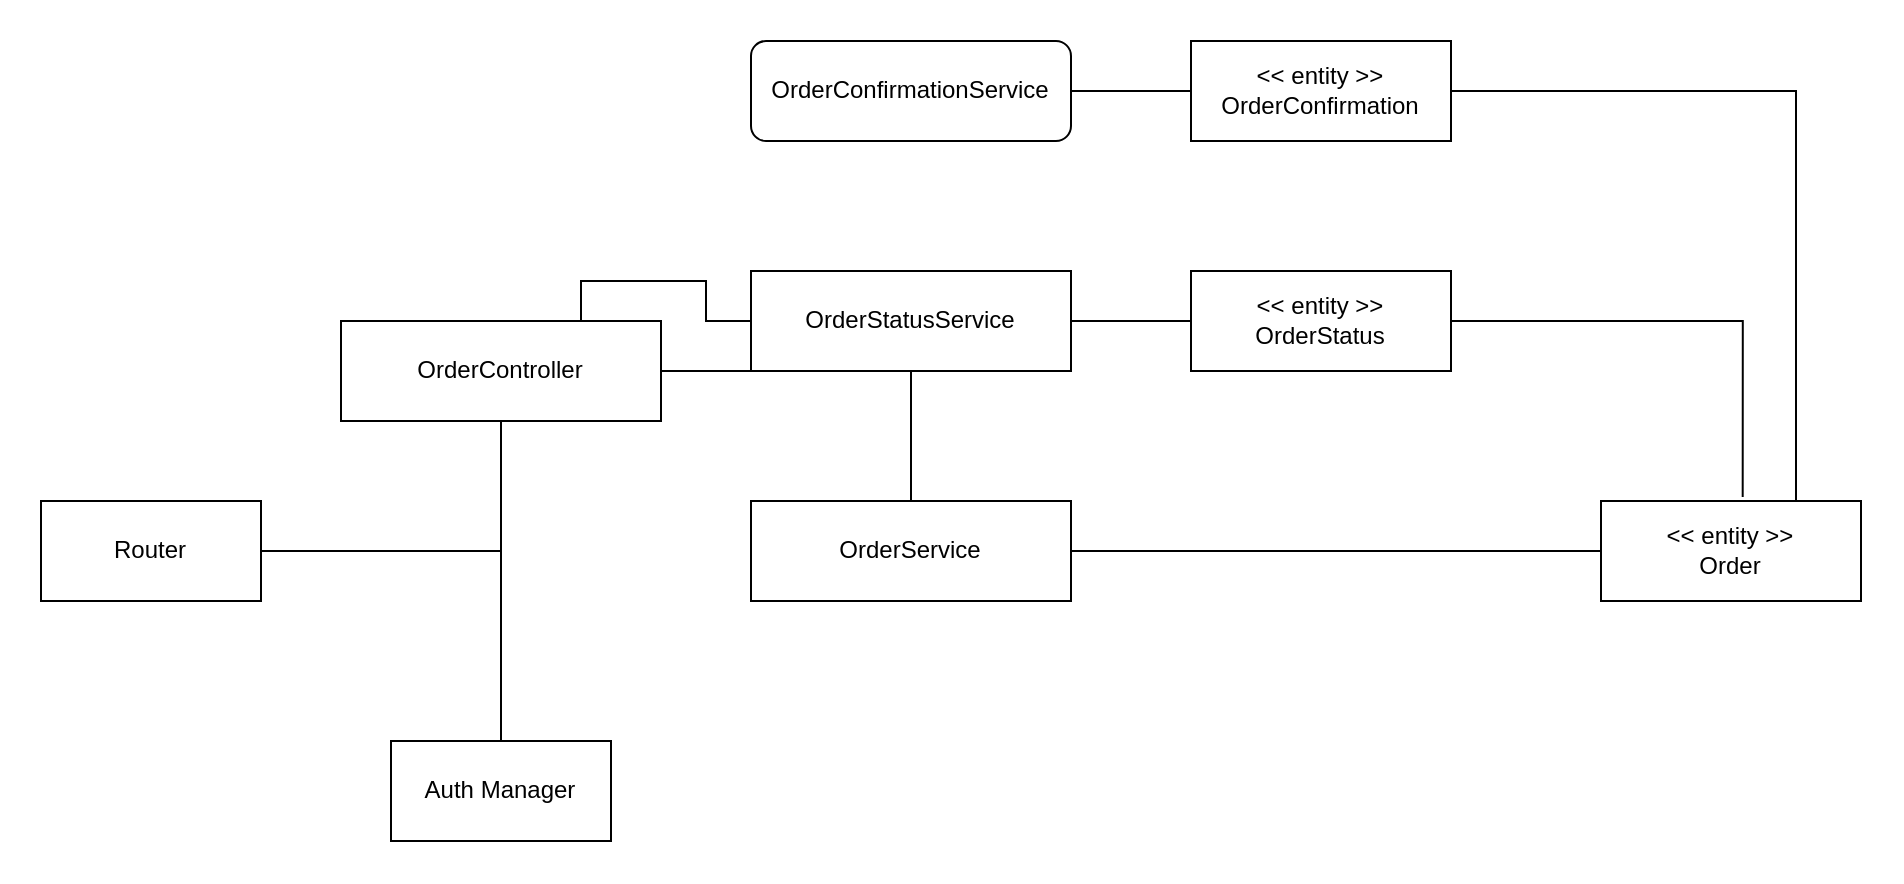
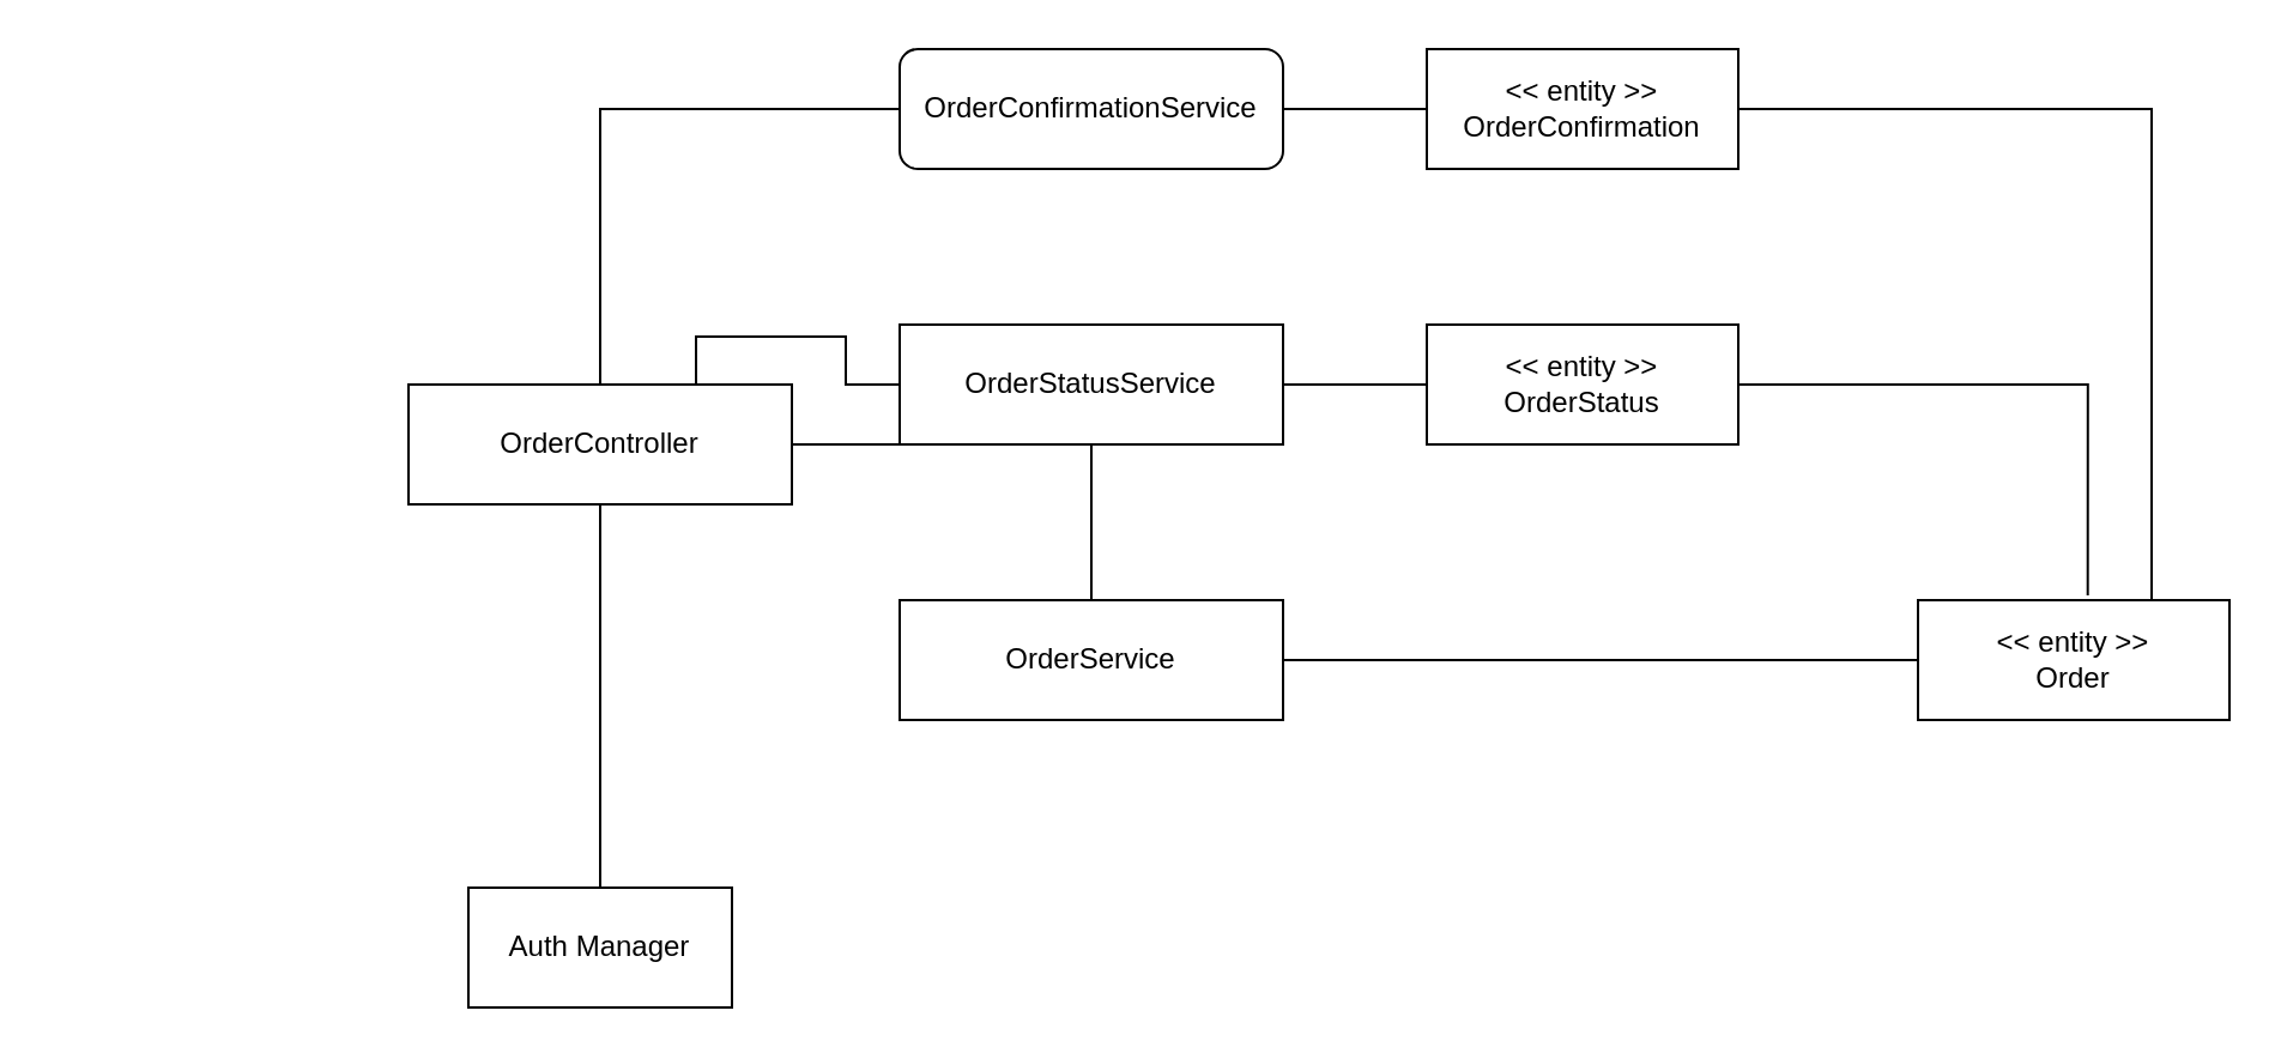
+ <mxCell id="5" style="edgeStyle=orthogonalEdgeStyle;rounded=0;orthogonalLoop=1;jettySize=auto;html=1;entryX=0;entryY=0.5;entryDx=0;entryDy=0;exitX=0.5;exitY=0;exitDx=0;exitDy=0;endArrow=none;endFill=0;startArrow=none;startFill=0;" parent="1" source="6" target="20" edge="1"><mxGeometry relative="1" as="geometry" /></mxCell>
- <mxCell id="12" value="Router" style="html=1;whiteSpace=wrap;" parent="1" vertex="1"><mxGeometry x="20" y="250" width="110" height="50" as="geometry" /></mxCell>
- <mxCell id="11" style="edgeStyle=orthogonalEdgeStyle;rounded=0;orthogonalLoop=1;jettySize=auto;html=1;endArrow=none;endFill=0;startArrow=none;startFill=0;" parent="1" source="12" target="6" edge="1"><mxGeometry relative="1" as="geometry" /></mxCell>
